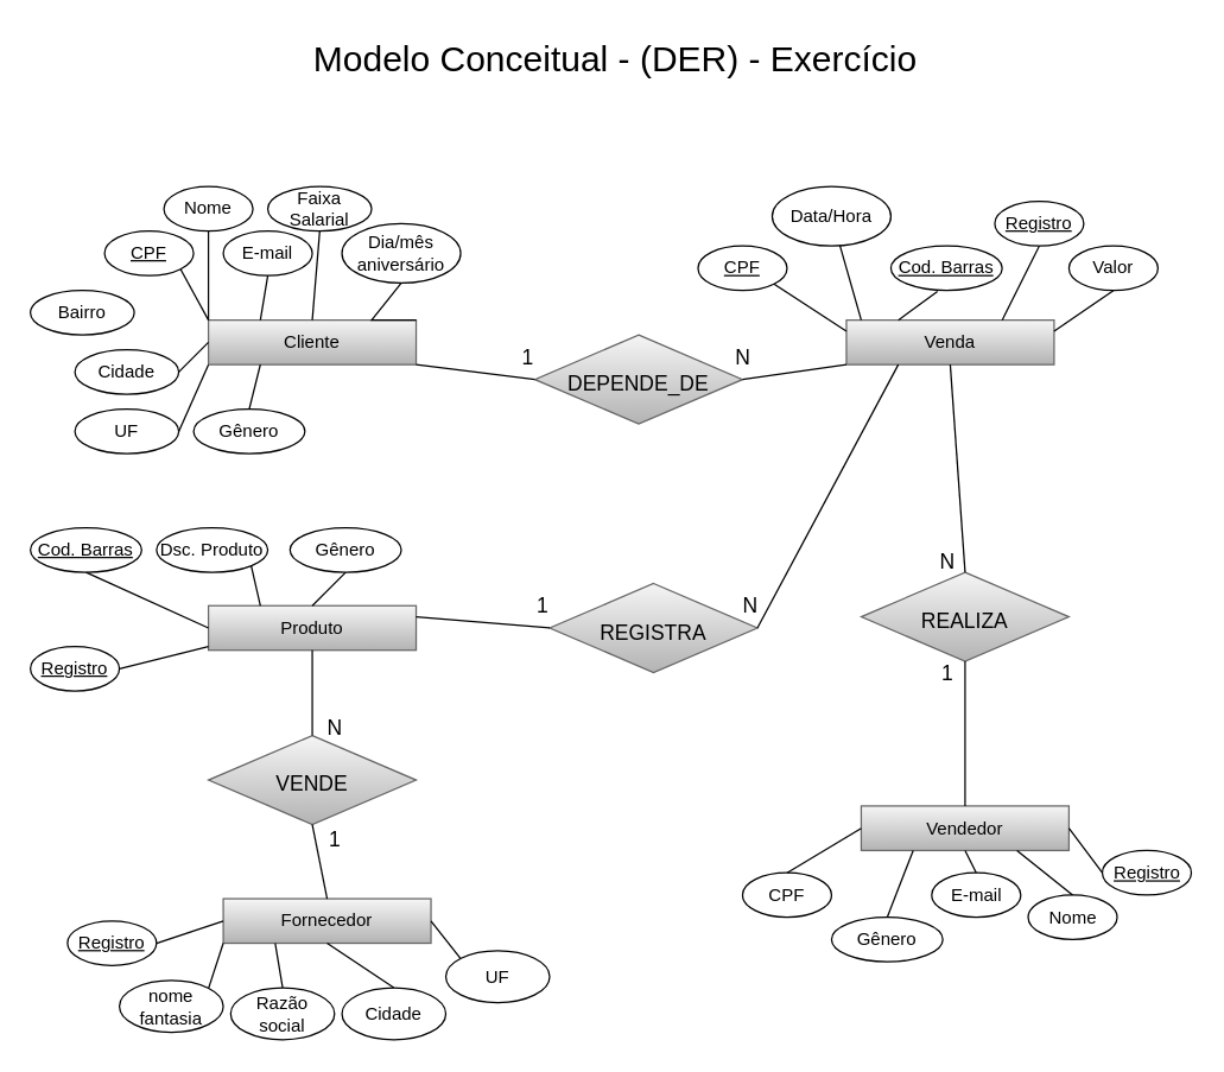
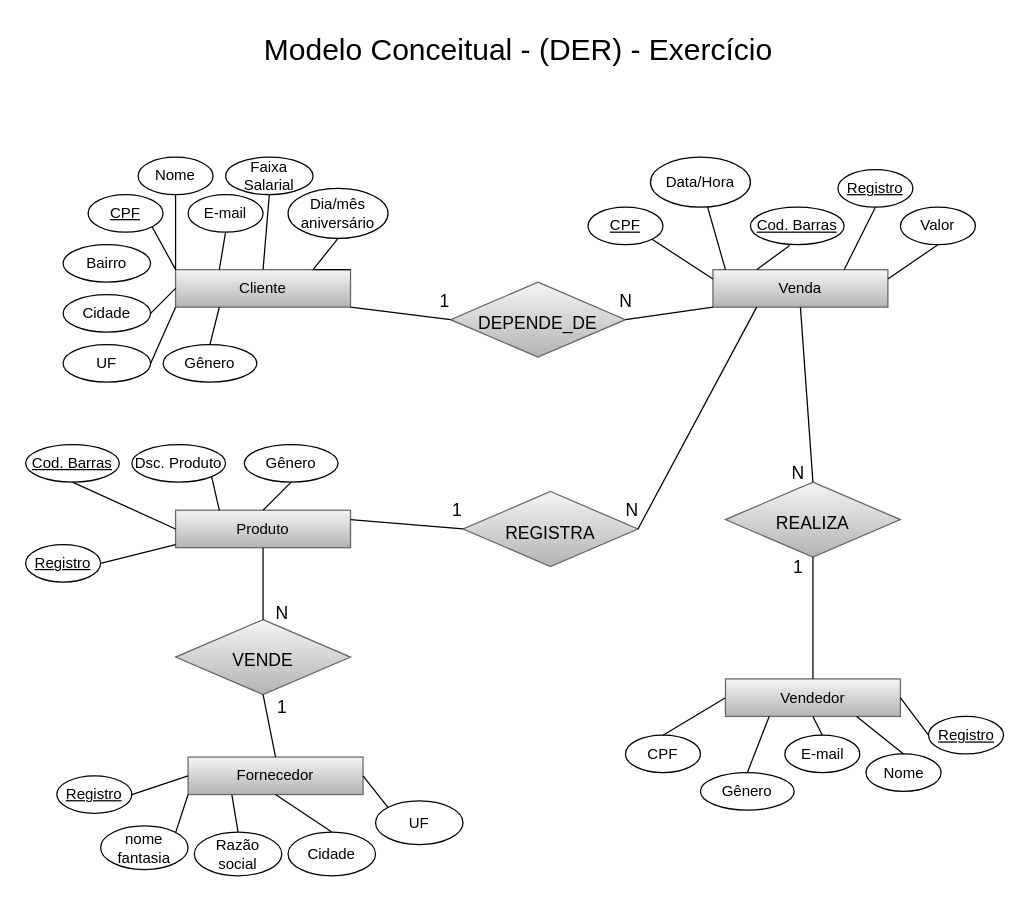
- <mxCell id="8" value="Bairro" style="ellipse;whiteSpace=wrap;html=1;" parent="1" vertex="1"><mxGeometry x="20" y="195" width="70" height="30" as="geometry" /></mxCell>
+ <mxCell id="8" value="Bairro" style="ellipse;whiteSpace=wrap;html=1;" parent="1" vertex="1"><mxGeometry x="50" y="195" width="70" height="30" as="geometry" /></mxCell>
